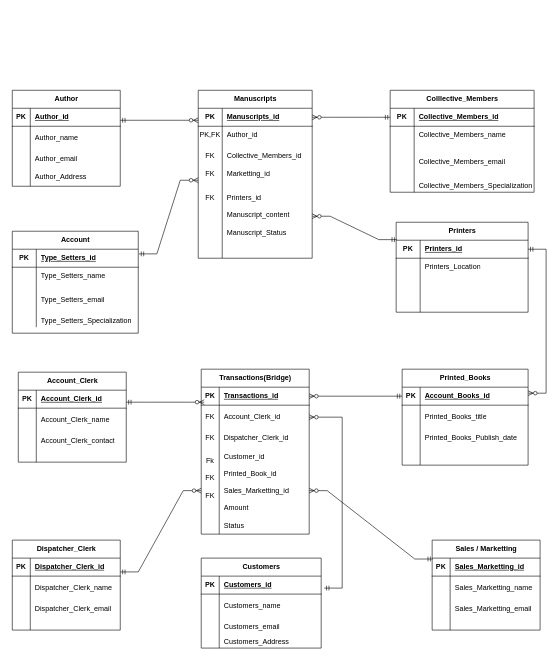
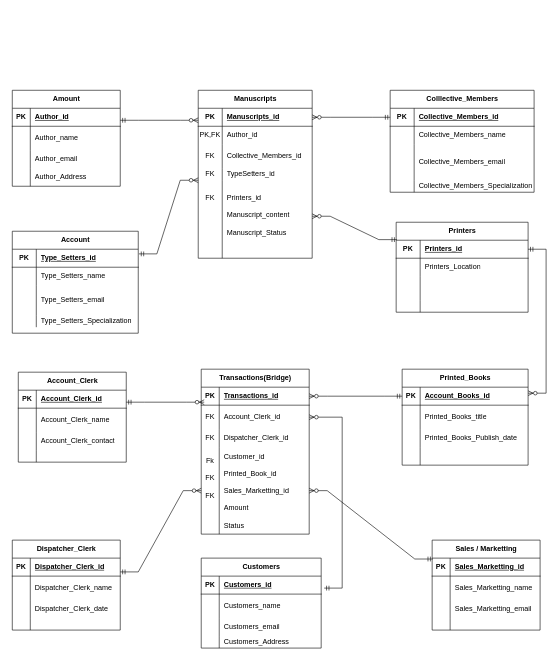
- <mxCell id="2" value="Author" style="shape=table;startSize=30;container=1;collapsible=1;childLayout=tableLayout;fixedRows=1;rowLines=0;fontStyle=1;align=center;resizeLast=1;html=1;" parent="1" vertex="1"><mxGeometry x="20" y="150" width="180" height="160" as="geometry"><mxRectangle x="20" y="10" width="80" height="30" as="alternateBounds" /></mxGeometry></mxCell>
+ <mxCell id="2" value="Amount" style="shape=table;startSize=30;container=1;collapsible=1;childLayout=tableLayout;fixedRows=1;rowLines=0;fontStyle=1;align=center;resizeLast=1;html=1;" parent="1" vertex="1"><mxGeometry x="20" y="150" width="180" height="160" as="geometry"><mxRectangle x="20" y="10" width="80" height="30" as="alternateBounds" /></mxGeometry></mxCell>
- <mxCell id="27" value="Marketting_id" style="shape=partialRectangle;connectable=0;fillColor=none;top=0;left=0;bottom=0;right=0;align=left;spacingLeft=6;overflow=hidden;whiteSpace=wrap;html=1;" parent="25" vertex="1"><mxGeometry x="40" width="150" height="20" as="geometry"><mxRectangle width="150" height="20" as="alternateBounds" /></mxGeometry></mxCell>
+ <mxCell id="27" value="TypeSetters_id" style="shape=partialRectangle;connectable=0;fillColor=none;top=0;left=0;bottom=0;right=0;align=left;spacingLeft=6;overflow=hidden;whiteSpace=wrap;html=1;" parent="25" vertex="1"><mxGeometry x="40" width="150" height="20" as="geometry"><mxRectangle width="150" height="20" as="alternateBounds" /></mxGeometry></mxCell>
- <mxCell id="79" value="Dispatcher_Clerk_email" style="shape=partialRectangle;connectable=0;fillColor=none;top=0;left=0;bottom=0;right=0;align=left;spacingLeft=6;overflow=hidden;whiteSpace=wrap;html=1;" parent="77" vertex="1"><mxGeometry x="30" width="150" height="30" as="geometry"><mxRectangle width="150" height="30" as="alternateBounds" /></mxGeometry></mxCell>
+ <mxCell id="79" value="Dispatcher_Clerk_date" style="shape=partialRectangle;connectable=0;fillColor=none;top=0;left=0;bottom=0;right=0;align=left;spacingLeft=6;overflow=hidden;whiteSpace=wrap;html=1;" parent="77" vertex="1"><mxGeometry x="30" width="150" height="30" as="geometry"><mxRectangle width="150" height="30" as="alternateBounds" /></mxGeometry></mxCell>
